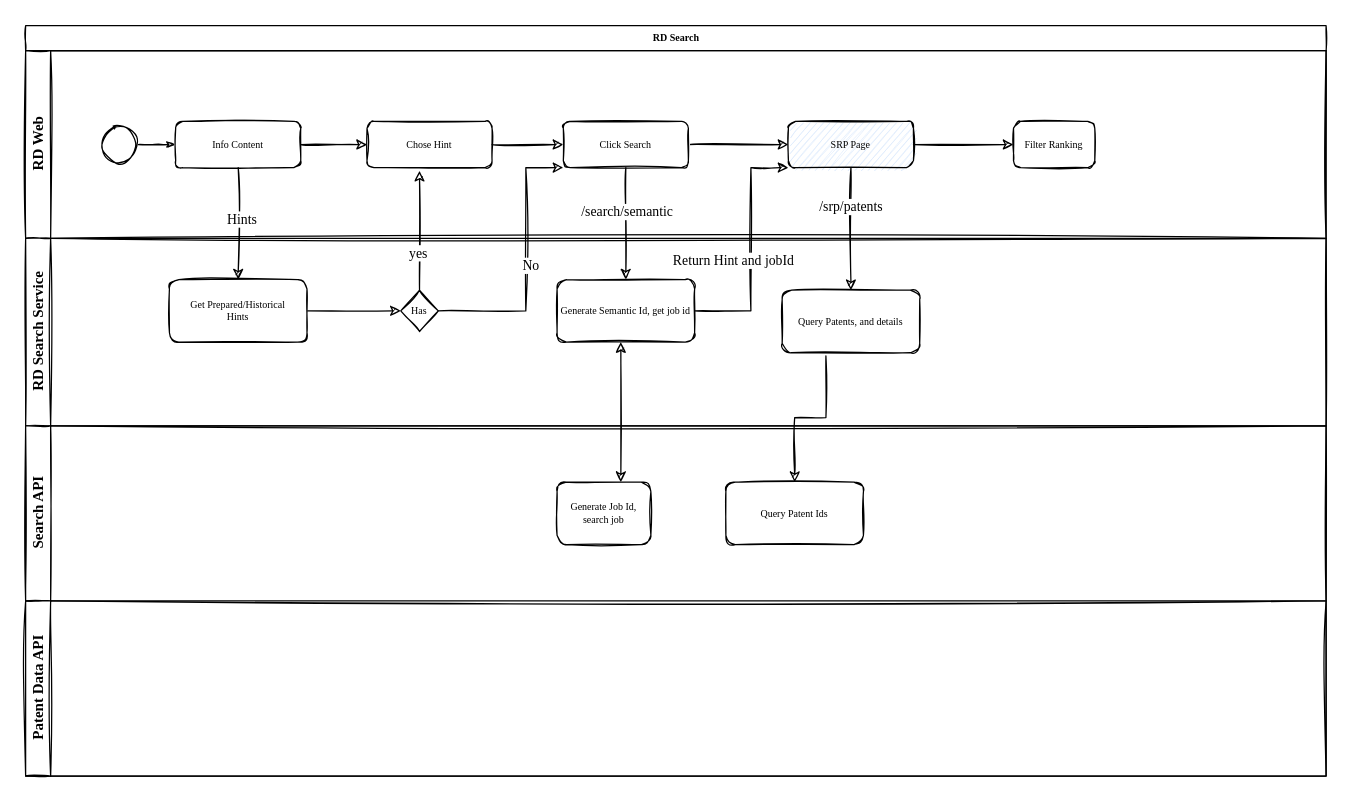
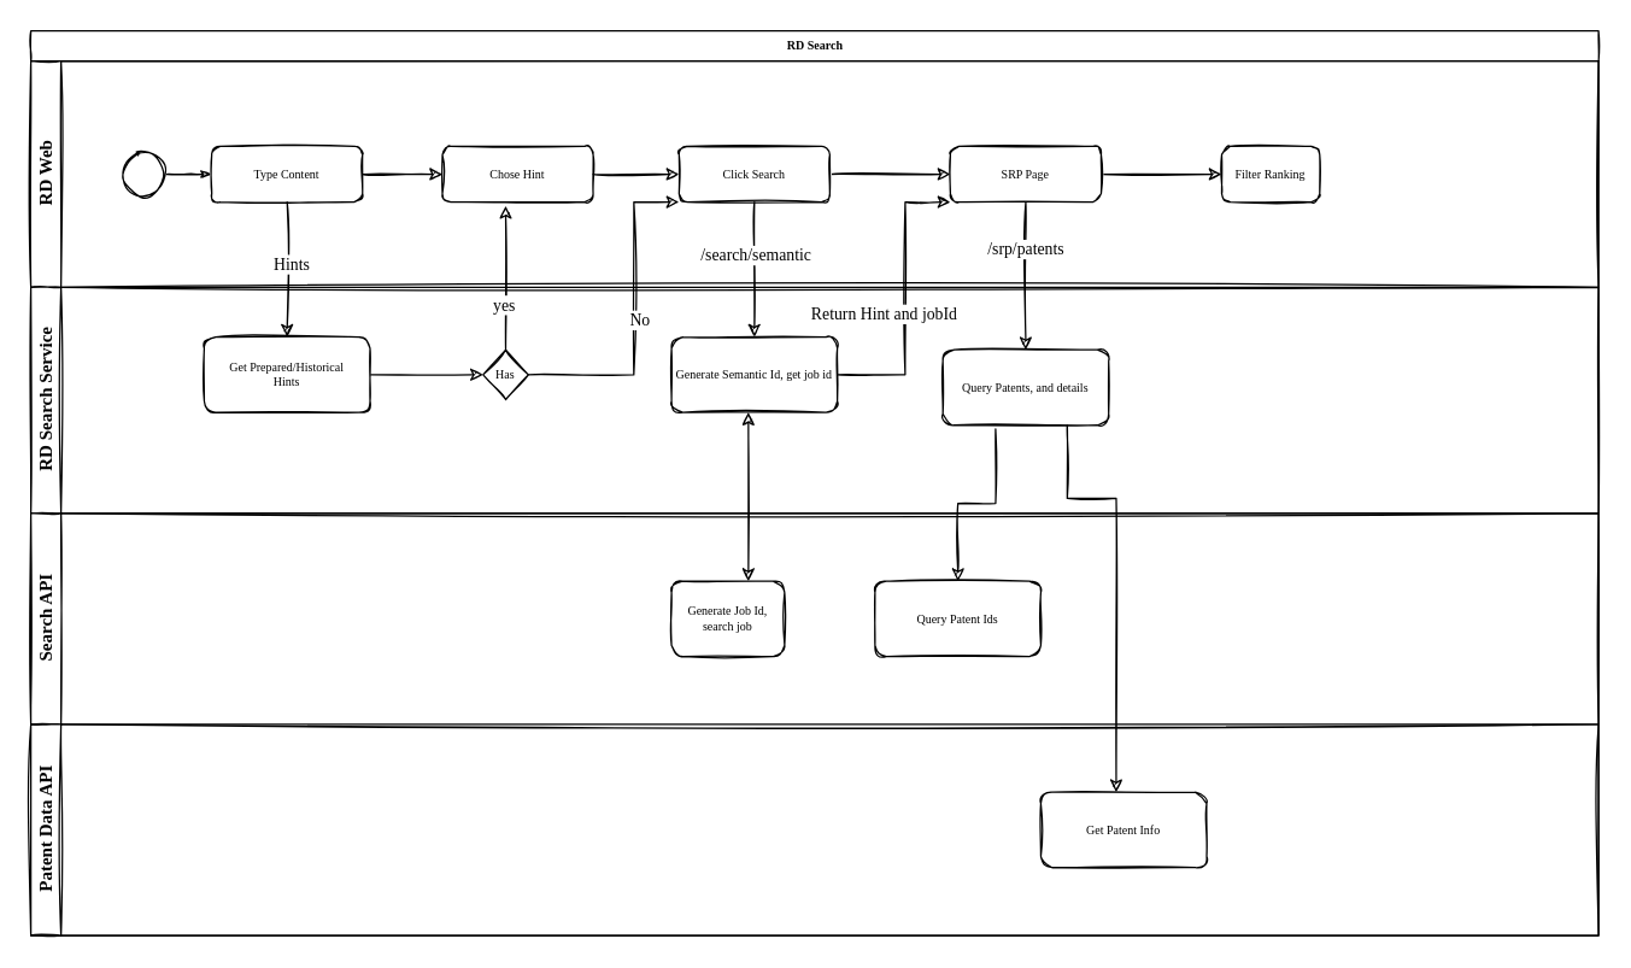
- <mxCell id="7" value="&lt;font face=&quot;Comic Sans MS&quot;&gt;Info Content&lt;/font&gt;" style="rounded=1;whiteSpace=wrap;html=1;shadow=0;labelBackgroundColor=none;strokeWidth=1;fontFamily=Verdana;fontSize=8;align=center;sketch=1;" parent="3" vertex="1"><mxGeometry x="120" y="56.5" width="100" height="37" as="geometry" /></mxCell>
+ <mxCell id="7" value="&lt;font face=&quot;Comic Sans MS&quot;&gt;Type Content&lt;/font&gt;" style="rounded=1;whiteSpace=wrap;html=1;shadow=0;labelBackgroundColor=none;strokeWidth=1;fontFamily=Verdana;fontSize=8;align=center;sketch=1;" parent="3" vertex="1"><mxGeometry x="120" y="56.5" width="100" height="37" as="geometry" /></mxCell>
- <mxCell id="13" value="&lt;font face=&quot;Comic Sans MS&quot;&gt;SRP Page&lt;/font&gt;" style="rounded=1;whiteSpace=wrap;html=1;shadow=0;labelBackgroundColor=none;strokeWidth=1;fontFamily=Verdana;fontSize=8;align=center;sketch=1;fillColor=#dae8fc;" vertex="1" parent="3"><mxGeometry x="610" y="56.5" width="100" height="37" as="geometry" /></mxCell>
+ <mxCell id="13" value="&lt;font face=&quot;Comic Sans MS&quot;&gt;SRP Page&lt;/font&gt;" style="rounded=1;whiteSpace=wrap;html=1;shadow=0;labelBackgroundColor=none;strokeWidth=1;fontFamily=Verdana;fontSize=8;align=center;sketch=1;" vertex="1" parent="3"><mxGeometry x="610" y="56.5" width="100" height="37" as="geometry" /></mxCell>
+ <mxCell id="40" style="edgeStyle=orthogonalEdgeStyle;rounded=0;sketch=1;orthogonalLoop=1;jettySize=auto;html=1;fontFamily=Comic Sans MS;startArrow=none;startFill=0;exitX=0.75;exitY=1;exitDx=0;exitDy=0;" edge="1" parent="2" source="20" target="38"><mxGeometry relative="1" as="geometry"><Array as="points"><mxPoint x="688" y="310" /><mxPoint x="720" y="310" /></Array></mxGeometry></mxCell>
+ <mxCell id="38" value="&lt;font face=&quot;Comic Sans MS&quot;&gt;Get Patent Info&lt;br&gt;&lt;/font&gt;" style="rounded=1;whiteSpace=wrap;html=1;shadow=0;labelBackgroundColor=none;strokeWidth=1;fontFamily=Verdana;fontSize=8;align=center;sketch=1;" vertex="1" parent="37"><mxGeometry x="670" y="45" width="110" height="50" as="geometry" /></mxCell>
